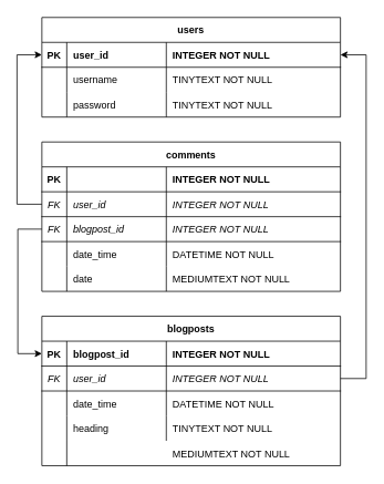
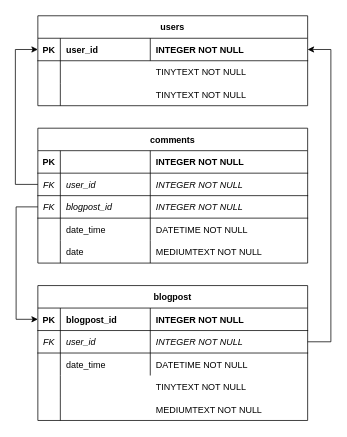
- <mxCell id="9" value="username" style="shape=partialRectangle;overflow=hidden;connectable=0;fillColor=none;top=0;left=0;bottom=0;right=0;align=left;spacingLeft=6;" parent="7" vertex="1"><mxGeometry x="30" width="120" height="30" as="geometry"><mxRectangle width="120" height="30" as="alternateBounds" /></mxGeometry></mxCell>
- <mxCell id="13" value="password" style="shape=partialRectangle;overflow=hidden;connectable=0;fillColor=none;top=0;left=0;bottom=0;right=0;align=left;spacingLeft=6;" parent="11" vertex="1"><mxGeometry x="30" width="120" height="30" as="geometry"><mxRectangle width="120" height="30" as="alternateBounds" /></mxGeometry></mxCell>
- <mxCell id="15" value="blogposts" style="shape=table;startSize=30;container=1;collapsible=1;childLayout=tableLayout;fixedRows=1;rowLines=0;fontStyle=1;align=center;resizeLast=1;" parent="1" vertex="1"><mxGeometry x="50" y="380" width="360" height="180" as="geometry" /></mxCell>
+ <mxCell id="15" value="blogpost" style="shape=table;startSize=30;container=1;collapsible=1;childLayout=tableLayout;fixedRows=1;rowLines=0;fontStyle=1;align=center;resizeLast=1;" parent="1" vertex="1"><mxGeometry x="50" y="380" width="360" height="180" as="geometry" /></mxCell>
- <mxCell id="30" value="heading" style="shape=partialRectangle;overflow=hidden;connectable=0;fillColor=none;top=0;left=0;bottom=0;right=0;align=left;spacingLeft=6;" vertex="1" parent="28"><mxGeometry x="30" width="120" height="30" as="geometry"><mxRectangle width="120" height="30" as="alternateBounds" /></mxGeometry></mxCell>
